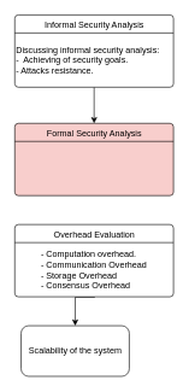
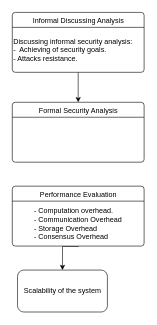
- <mxCell id="5" value="&lt;span style=&quot;&quot;&gt;Informal Security Analysis&lt;/span&gt;" style="html=1;align=center;verticalAlign=top;rounded=1;absoluteArcSize=1;arcSize=10;dashed=0;" vertex="1" parent="1"><mxGeometry x="20" y="20" width="220" height="100" as="geometry" /></mxCell>
+ <mxCell id="5" value="&lt;span style=&quot;&quot;&gt;Informal Discussing Analysis&lt;/span&gt;" style="html=1;align=center;verticalAlign=top;rounded=1;absoluteArcSize=1;arcSize=10;dashed=0;" vertex="1" parent="1"><mxGeometry x="20" y="20" width="220" height="100" as="geometry" /></mxCell>
- <mxCell id="8" value="&lt;span style=&quot;&quot;&gt;Formal Security Analysis&lt;/span&gt;" style="html=1;align=center;verticalAlign=top;rounded=1;absoluteArcSize=1;arcSize=10;dashed=0;fillColor=#f8cecc;" vertex="1" parent="1"><mxGeometry x="20" y="170" width="220" height="100" as="geometry" /></mxCell>
+ <mxCell id="8" value="&lt;span style=&quot;&quot;&gt;Formal Security Analysis&lt;/span&gt;" style="html=1;align=center;verticalAlign=top;rounded=1;absoluteArcSize=1;arcSize=10;dashed=0;" vertex="1" parent="1"><mxGeometry x="20" y="170" width="220" height="100" as="geometry" /></mxCell>
- <mxCell id="10" value="&lt;span style=&quot;&quot;&gt;Overhead Evaluation&lt;/span&gt;" style="html=1;align=center;verticalAlign=top;rounded=1;absoluteArcSize=1;arcSize=10;dashed=0;" vertex="1" parent="1"><mxGeometry x="20" y="310" width="220" height="100" as="geometry" /></mxCell>
+ <mxCell id="10" value="&lt;span style=&quot;&quot;&gt;Performance Evaluation&lt;/span&gt;" style="html=1;align=center;verticalAlign=top;rounded=1;absoluteArcSize=1;arcSize=10;dashed=0;" vertex="1" parent="1"><mxGeometry x="20" y="310" width="220" height="100" as="geometry" /></mxCell>
